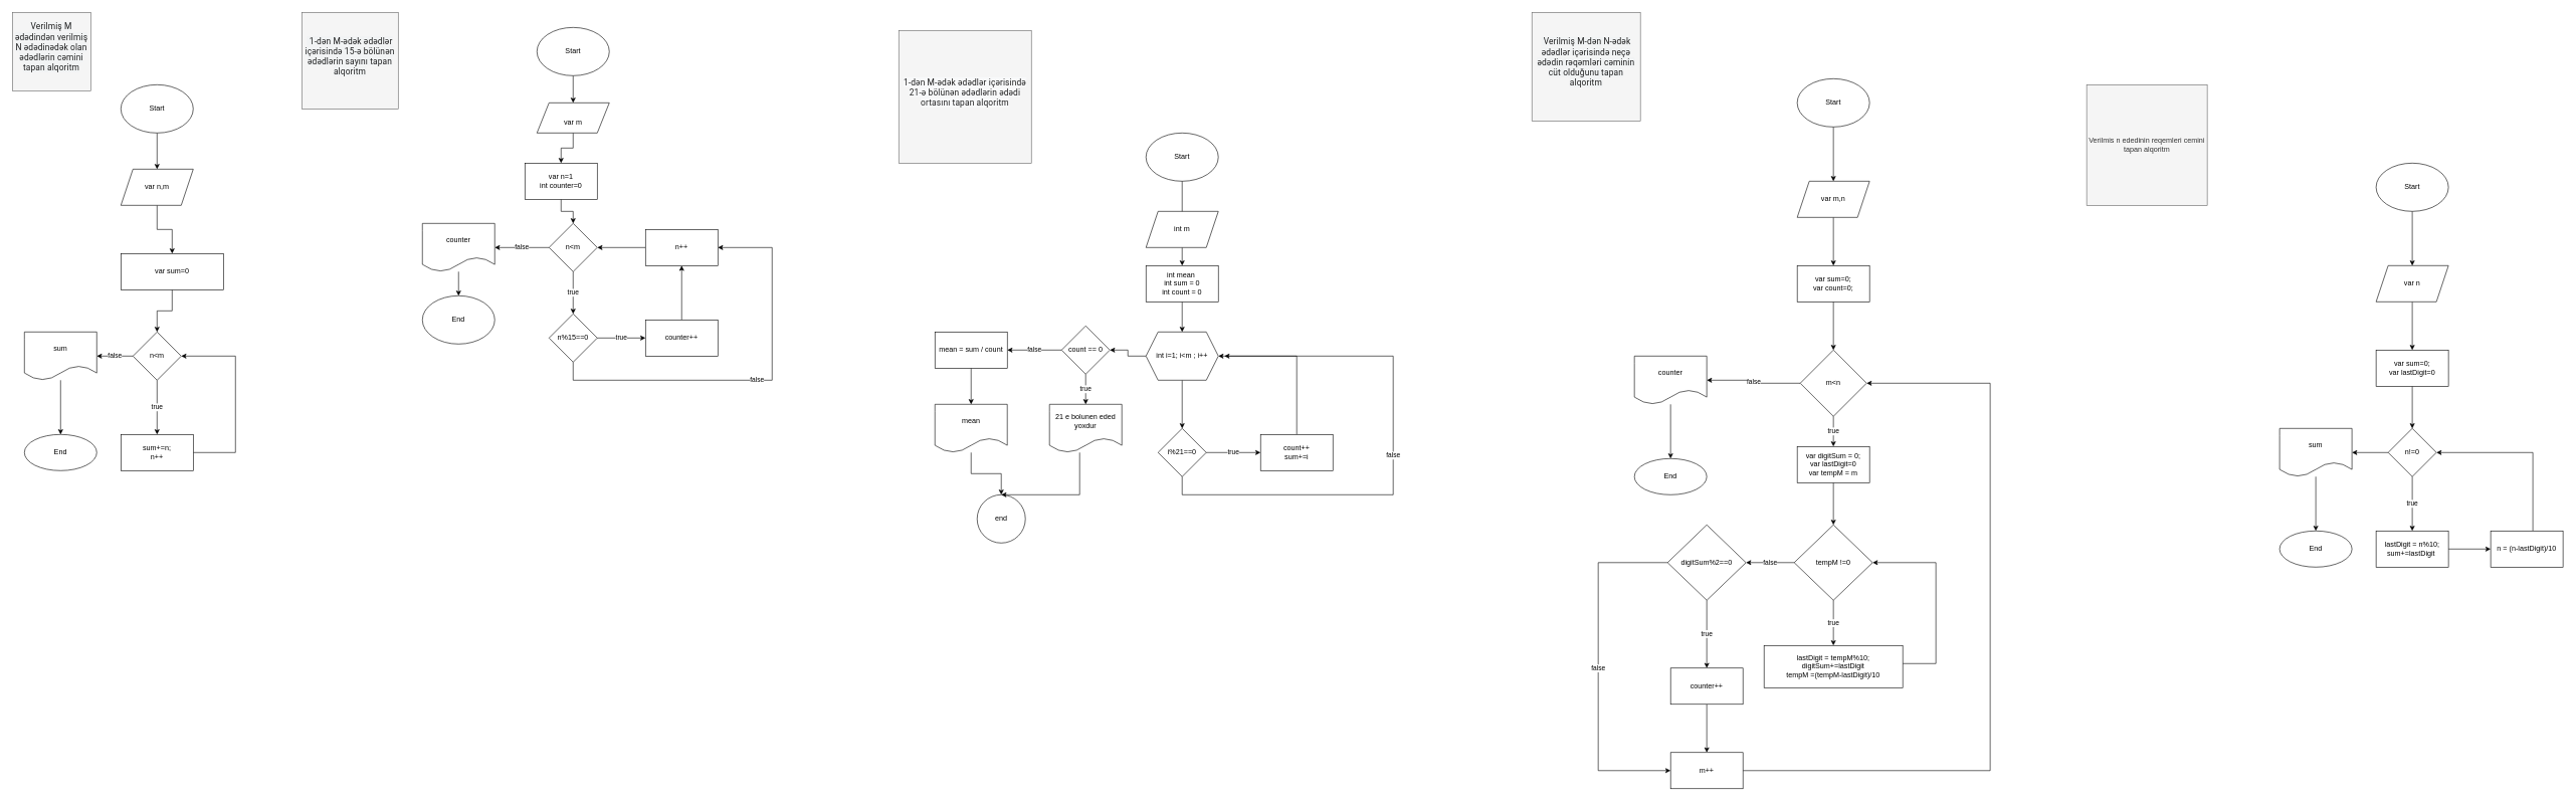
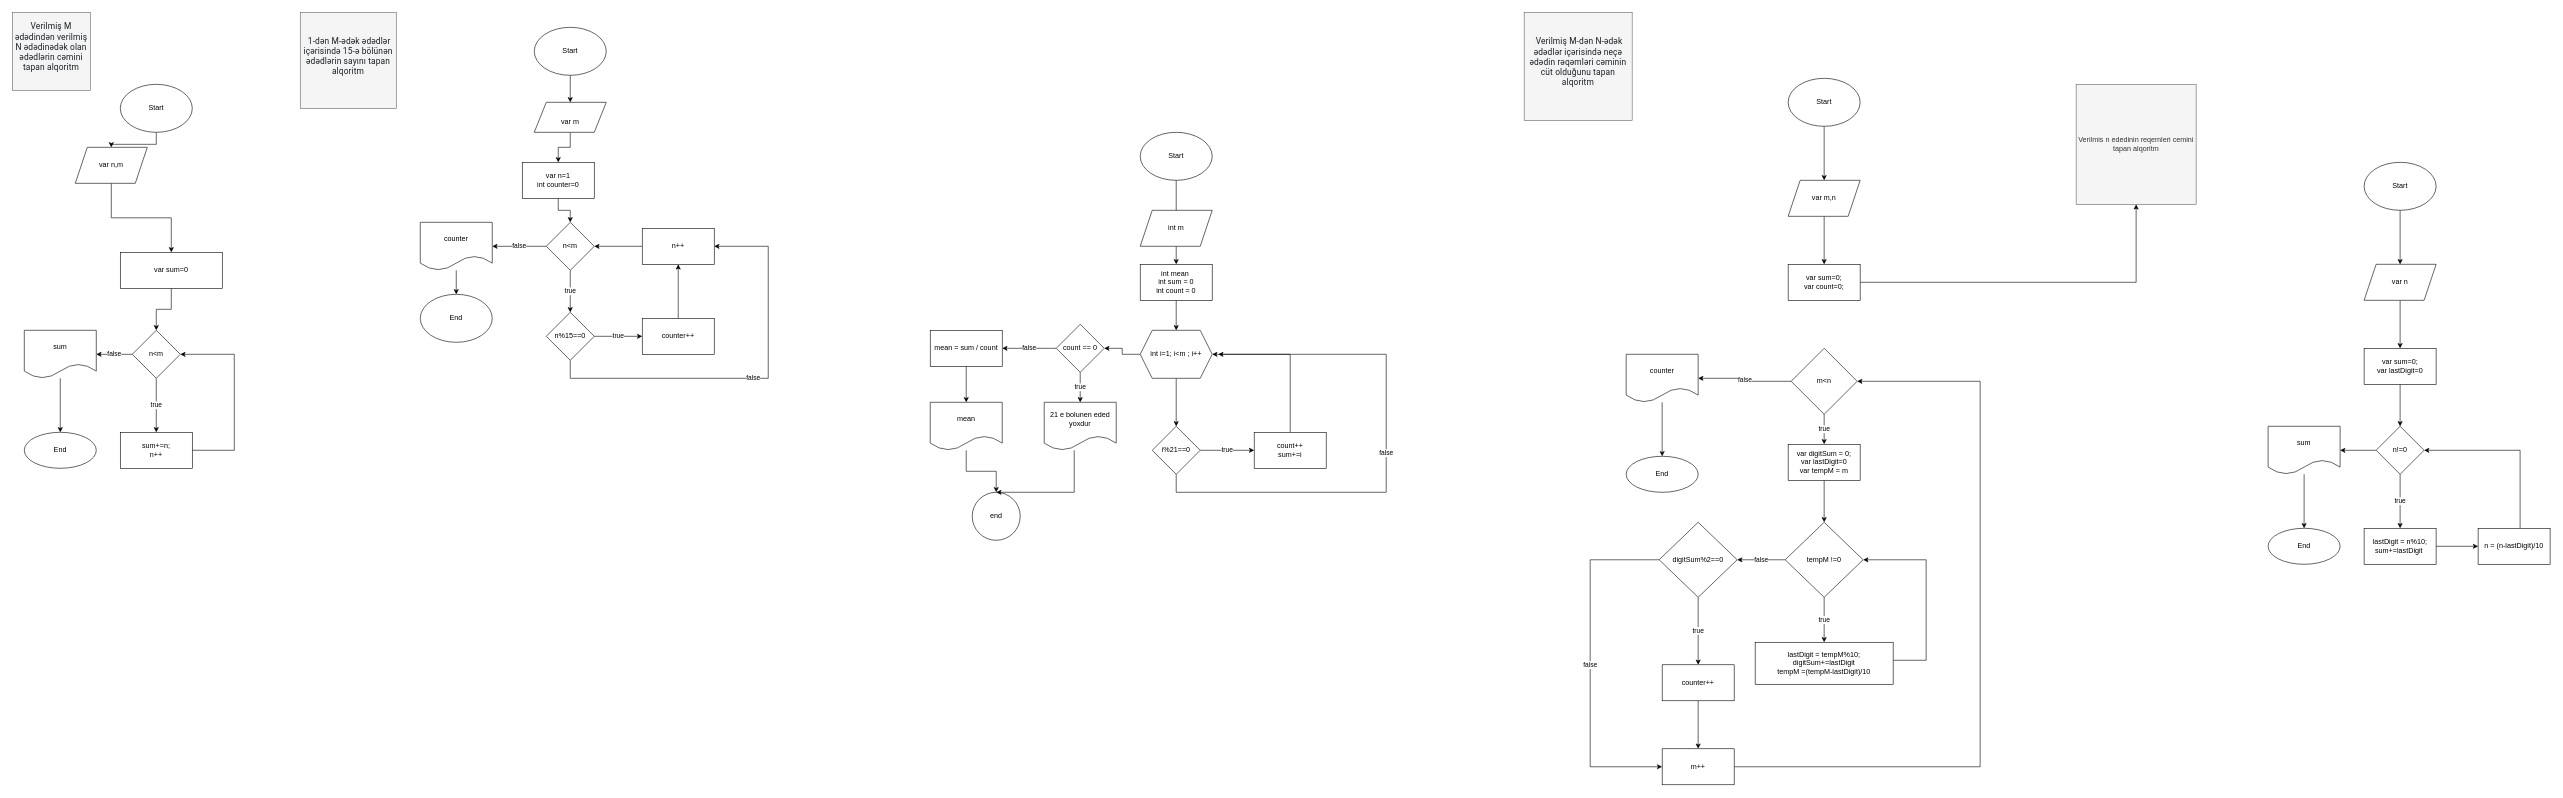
- <mxCell id="37" value="&#10;&lt;span style=&quot;color: rgba(0, 0, 0, 0.87); font-family: Roboto, Arial, sans-serif; font-size: 14px; font-style: normal; font-variant-ligatures: normal; font-variant-caps: normal; font-weight: 400; letter-spacing: 0.2px; orphans: 2; text-align: start; text-indent: 0px; text-transform: none; widows: 2; word-spacing: 0px; -webkit-text-stroke-width: 0px; background-color: rgb(248, 249, 250); text-decoration-thickness: initial; text-decoration-style: initial; text-decoration-color: initial; float: none; display: inline !important;&quot;&gt;1-dən M-ədək ədədlər içərisində 21-ə bölünən ədədlərin ədədi ortasını tapan alqoritm&lt;/span&gt;&#10;&#10;" style="whiteSpace=wrap;html=1;aspect=fixed;fillColor=#f5f5f5;fontColor=#333333;strokeColor=#666666;" vertex="1" parent="1"><mxGeometry x="1490" y="50" width="220" height="220" as="geometry" /></mxCell>
- <mxCell id="6" value="var n,m" style="shape=parallelogram;perimeter=parallelogramPerimeter;whiteSpace=wrap;html=1;fixedSize=1;" vertex="1" parent="1"><mxGeometry x="200" y="280" width="120" height="60" as="geometry" /></mxCell>
+ <mxCell id="6" value="var n,m" style="shape=parallelogram;perimeter=parallelogramPerimeter;whiteSpace=wrap;html=1;fixedSize=1;" vertex="1" parent="1"><mxGeometry x="125" y="245" width="120" height="60" as="geometry" /></mxCell>
- <mxCell id="67" value="" style="edgeStyle=orthogonalEdgeStyle;rounded=0;orthogonalLoop=1;jettySize=auto;html=1;" edge="1" parent="1" source="68" target="71"><mxGeometry relative="1" as="geometry" /></mxCell>
+ <mxCell id="67" value="" style="edgeStyle=orthogonalEdgeStyle;rounded=0;orthogonalLoop=1;jettySize=auto;html=1;" edge="1" parent="1" source="68" target="75"><mxGeometry relative="1" as="geometry" /></mxCell>
